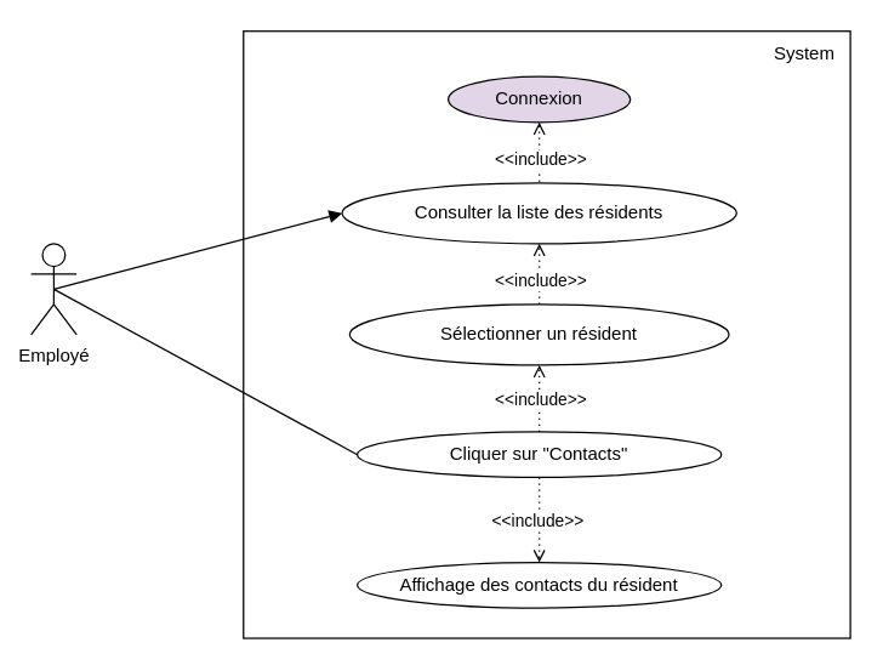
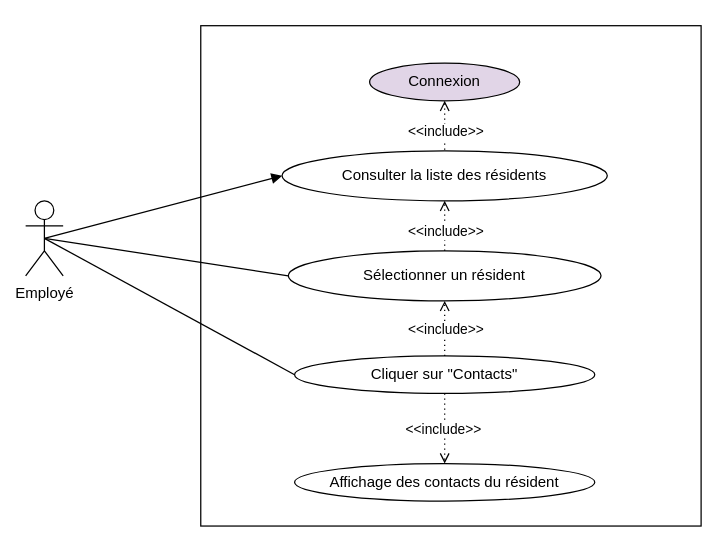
- <mxCell id="3" value="System" style="text;html=1;strokeColor=none;fillColor=none;align=center;verticalAlign=middle;whiteSpace=wrap;rounded=0;" vertex="1" parent="1"><mxGeometry x="500" y="20" width="60" height="30" as="geometry" /></mxCell>
+ <mxCell id="19" value="" style="endArrow=none;html=1;rounded=0;strokeWidth=1;exitX=0.5;exitY=0.5;exitDx=0;exitDy=0;exitPerimeter=0;entryX=0;entryY=0.5;entryDx=0;entryDy=0;" edge="1" parent="1" source="4" target="6"><mxGeometry width="50" height="50" relative="1" as="geometry"><mxPoint x="330" y="260" as="sourcePoint" /><mxPoint x="380" y="210" as="targetPoint" /></mxGeometry></mxCell>
